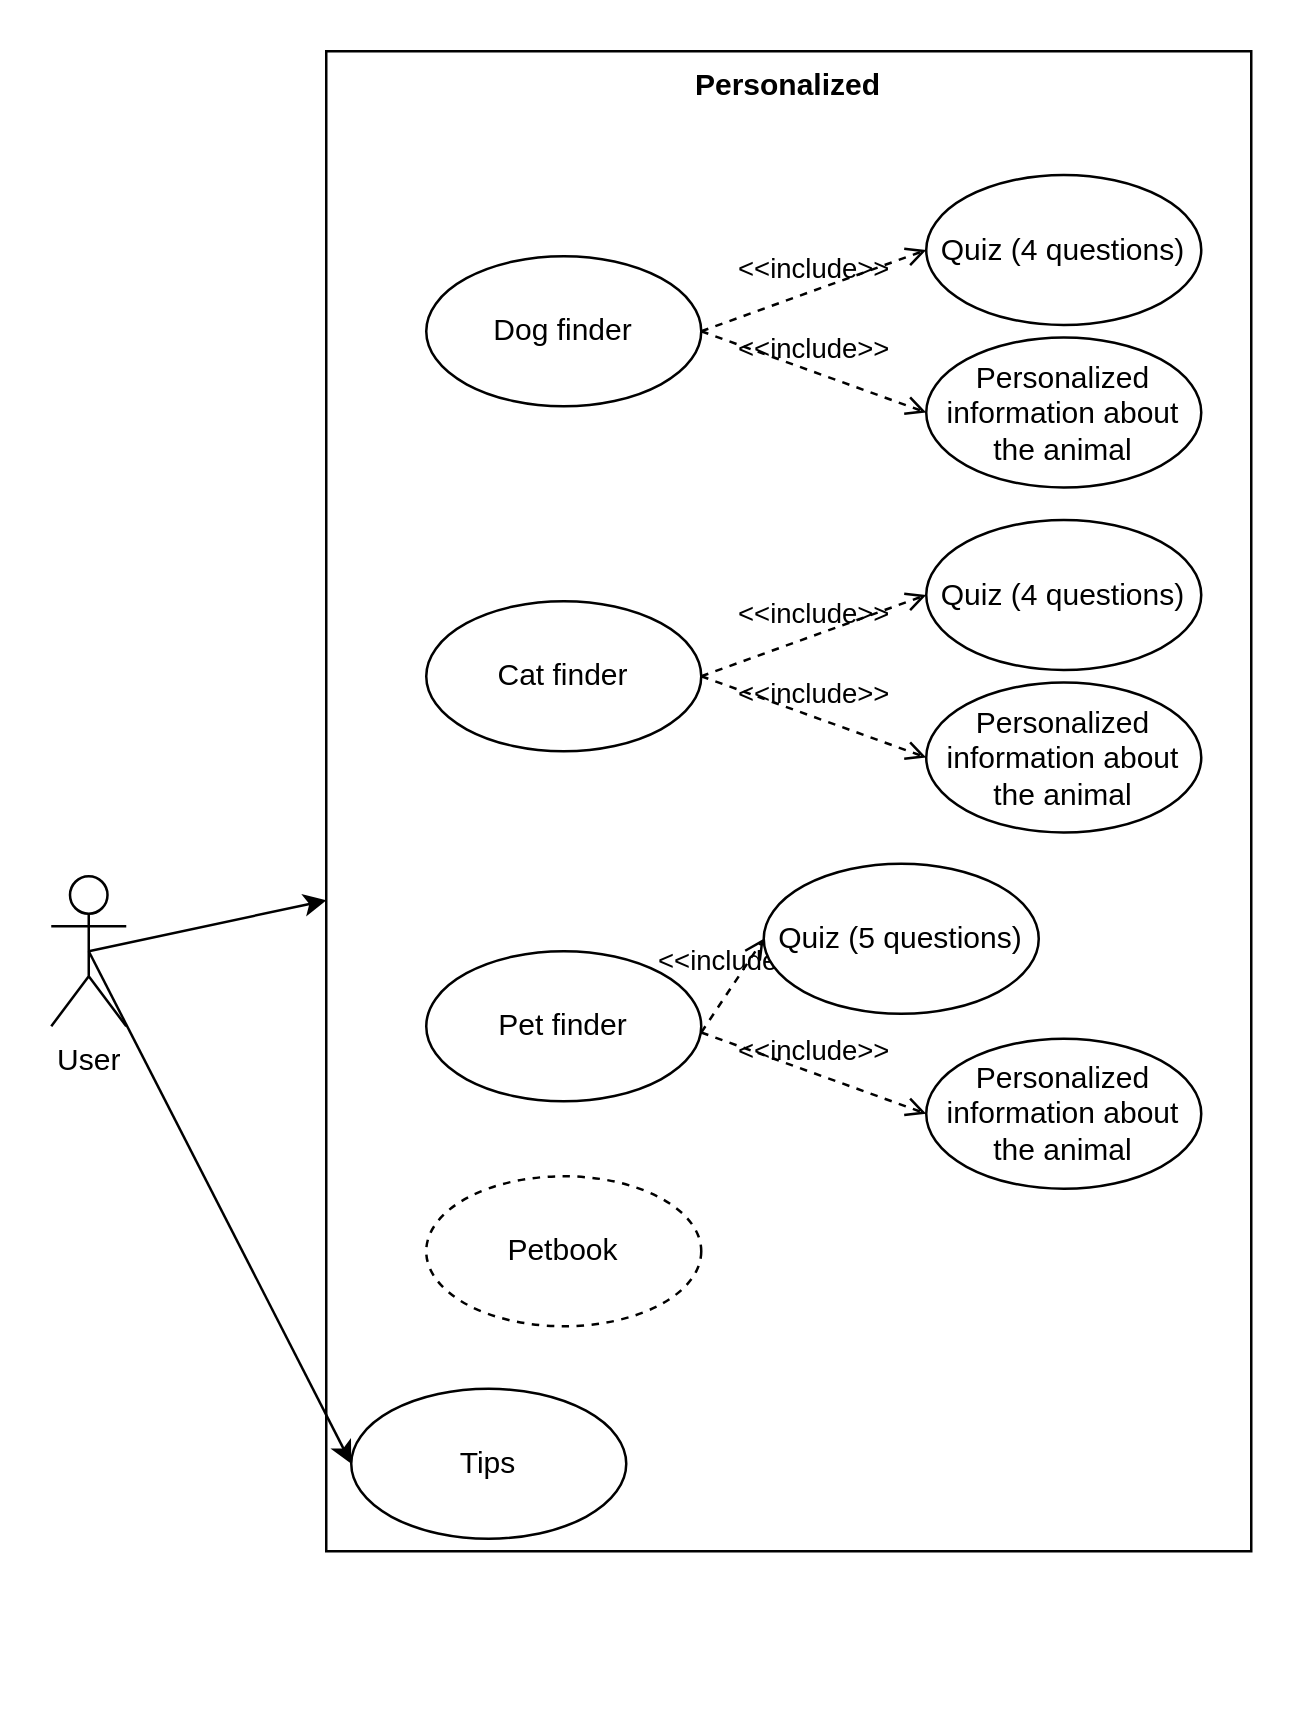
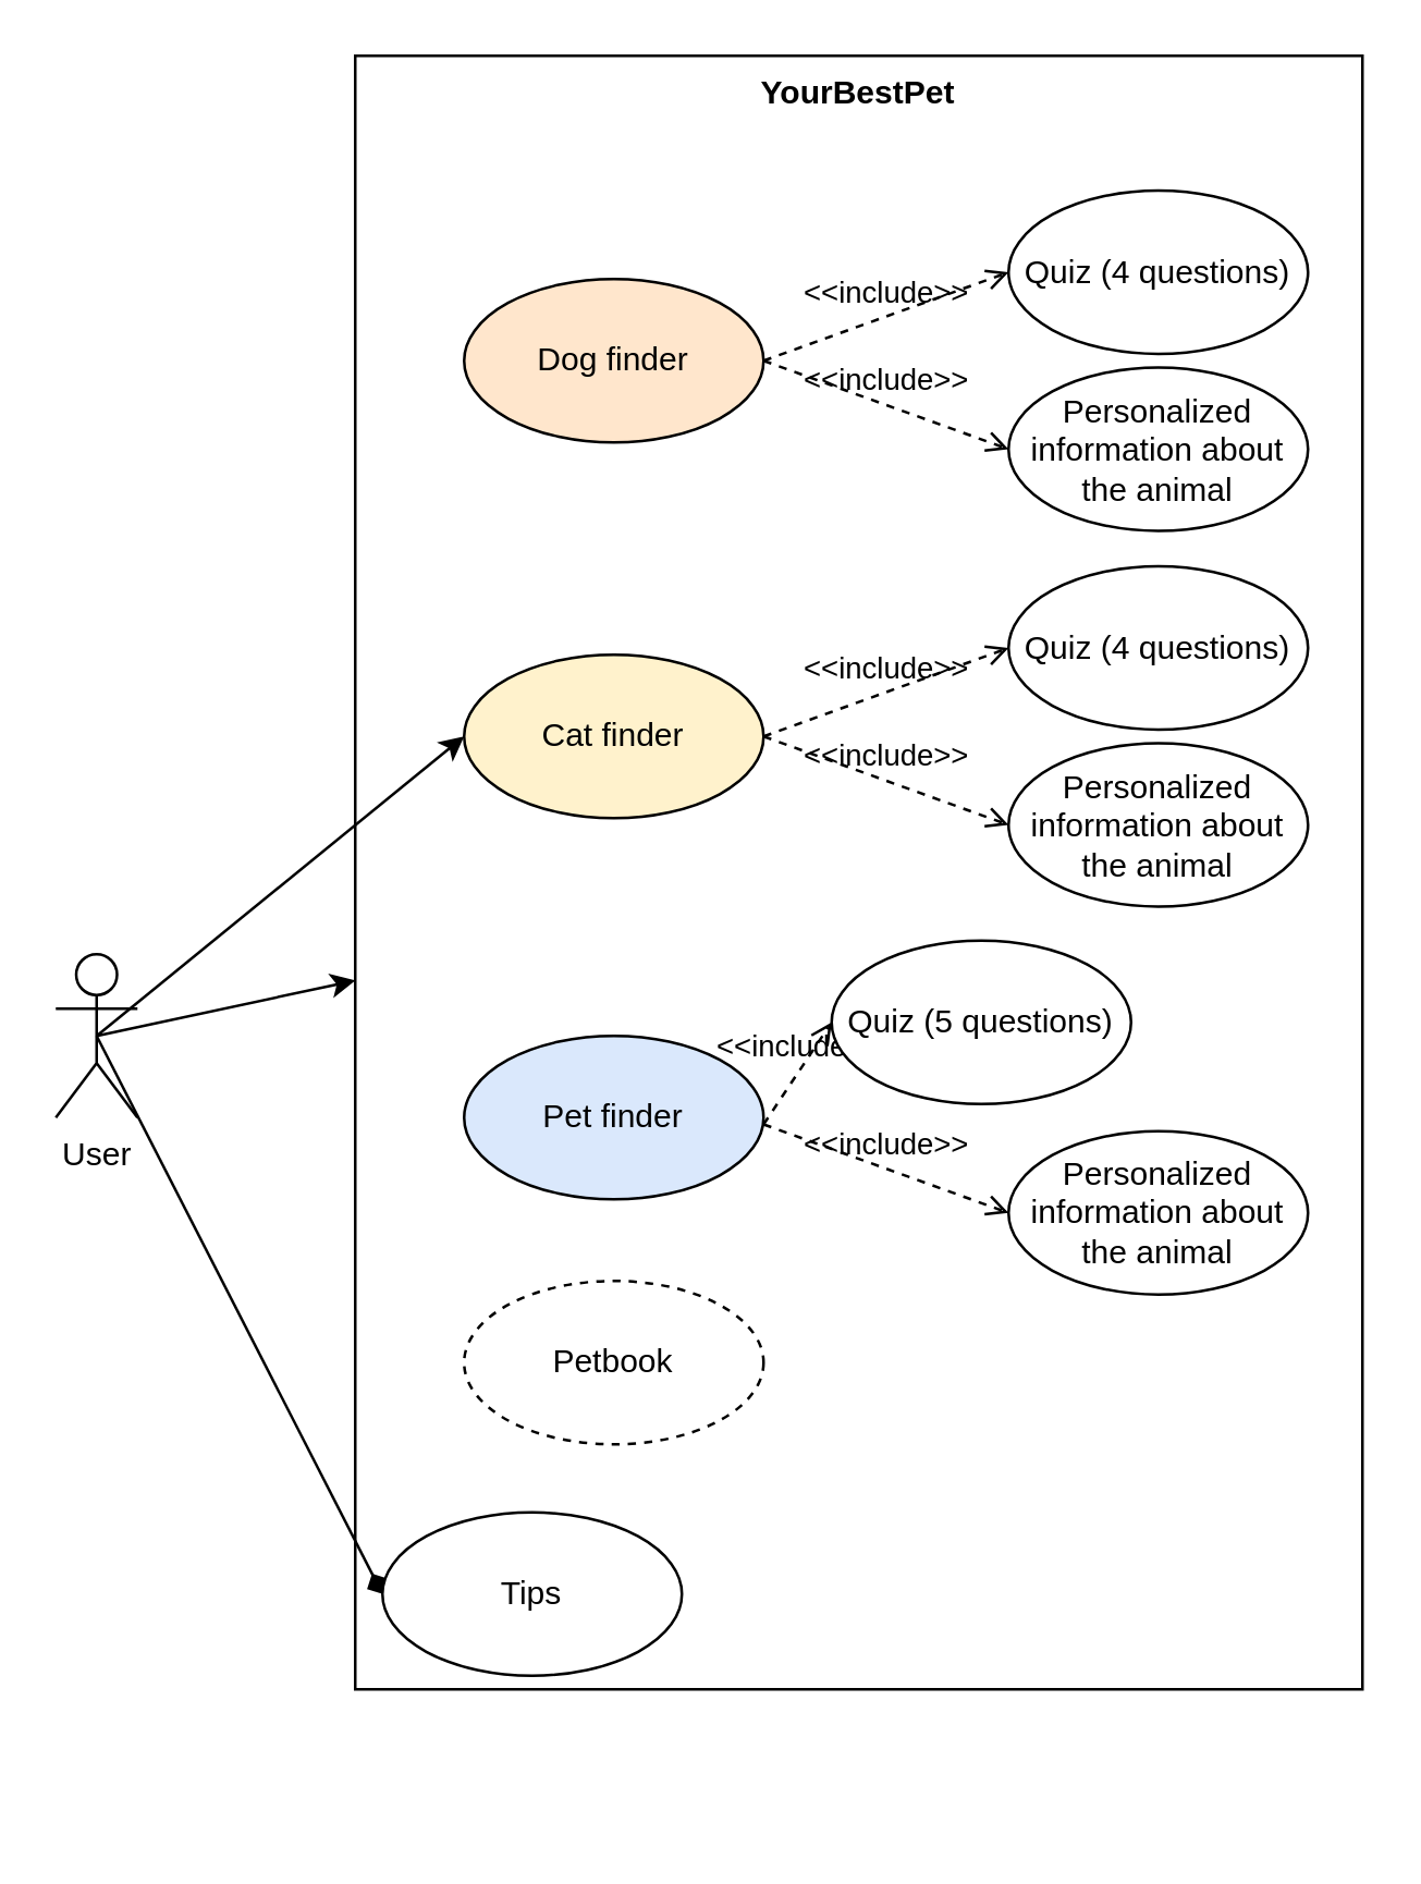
- <mxCell id="2" value="Personalized" style="shape=rect;html=1;verticalAlign=top;fontStyle=1;whiteSpace=wrap;align=center;" vertex="1" parent="1"><mxGeometry x="130" y="20" width="370" height="600" as="geometry" /></mxCell>
+ <mxCell id="2" value="YourBestPet" style="shape=rect;html=1;verticalAlign=top;fontStyle=1;whiteSpace=wrap;align=center;" vertex="1" parent="1"><mxGeometry x="130" y="20" width="370" height="600" as="geometry" /></mxCell>
- <mxCell id="20" value="Dog finder" style="ellipse;whiteSpace=wrap;html=1;" vertex="1" parent="1"><mxGeometry x="170" y="102" width="110" height="60" as="geometry" /></mxCell>
+ <mxCell id="20" value="Dog finder" style="ellipse;whiteSpace=wrap;html=1;fillColor=#ffe6cc;" vertex="1" parent="1"><mxGeometry x="170" y="102" width="110" height="60" as="geometry" /></mxCell>
- <mxCell id="7" value="Cat finder" style="ellipse;whiteSpace=wrap;html=1;" vertex="1" parent="1"><mxGeometry x="170" y="240" width="110" height="60" as="geometry" /></mxCell>
+ <mxCell id="7" value="Cat finder" style="ellipse;whiteSpace=wrap;html=1;fillColor=#fff2cc;" vertex="1" parent="1"><mxGeometry x="170" y="240" width="110" height="60" as="geometry" /></mxCell>
+ <mxCell id="3" style="rounded=0;orthogonalLoop=1;jettySize=auto;html=1;exitX=0.5;exitY=0.5;exitDx=0;exitDy=0;exitPerimeter=0;entryX=0;entryY=0.5;entryDx=0;entryDy=0;" edge="1" parent="1" source="6" target="7"><mxGeometry relative="1" as="geometry" /></mxCell>
- <mxCell id="8" value="Pet finder" style="ellipse;whiteSpace=wrap;html=1;" vertex="1" parent="1"><mxGeometry x="170" y="380" width="110" height="60" as="geometry" /></mxCell>
+ <mxCell id="8" value="Pet finder" style="ellipse;whiteSpace=wrap;html=1;fillColor=#dae8fc;" vertex="1" parent="1"><mxGeometry x="170" y="380" width="110" height="60" as="geometry" /></mxCell>
- <mxCell id="5" style="edgeStyle=none;rounded=0;orthogonalLoop=1;jettySize=auto;html=1;exitX=0.5;exitY=0.5;exitDx=0;exitDy=0;exitPerimeter=0;entryX=0;entryY=0.5;entryDx=0;entryDy=0;" edge="1" parent="1" source="6" target="10"><mxGeometry relative="1" as="geometry" /></mxCell>
+ <mxCell id="5" style="edgeStyle=none;rounded=0;orthogonalLoop=1;jettySize=auto;html=1;exitX=0.5;exitY=0.5;exitDx=0;exitDy=0;exitPerimeter=0;entryX=0;entryY=0.5;entryDx=0;entryDy=0;endArrow=diamond;" edge="1" parent="1" source="6" target="10"><mxGeometry relative="1" as="geometry" /></mxCell>
